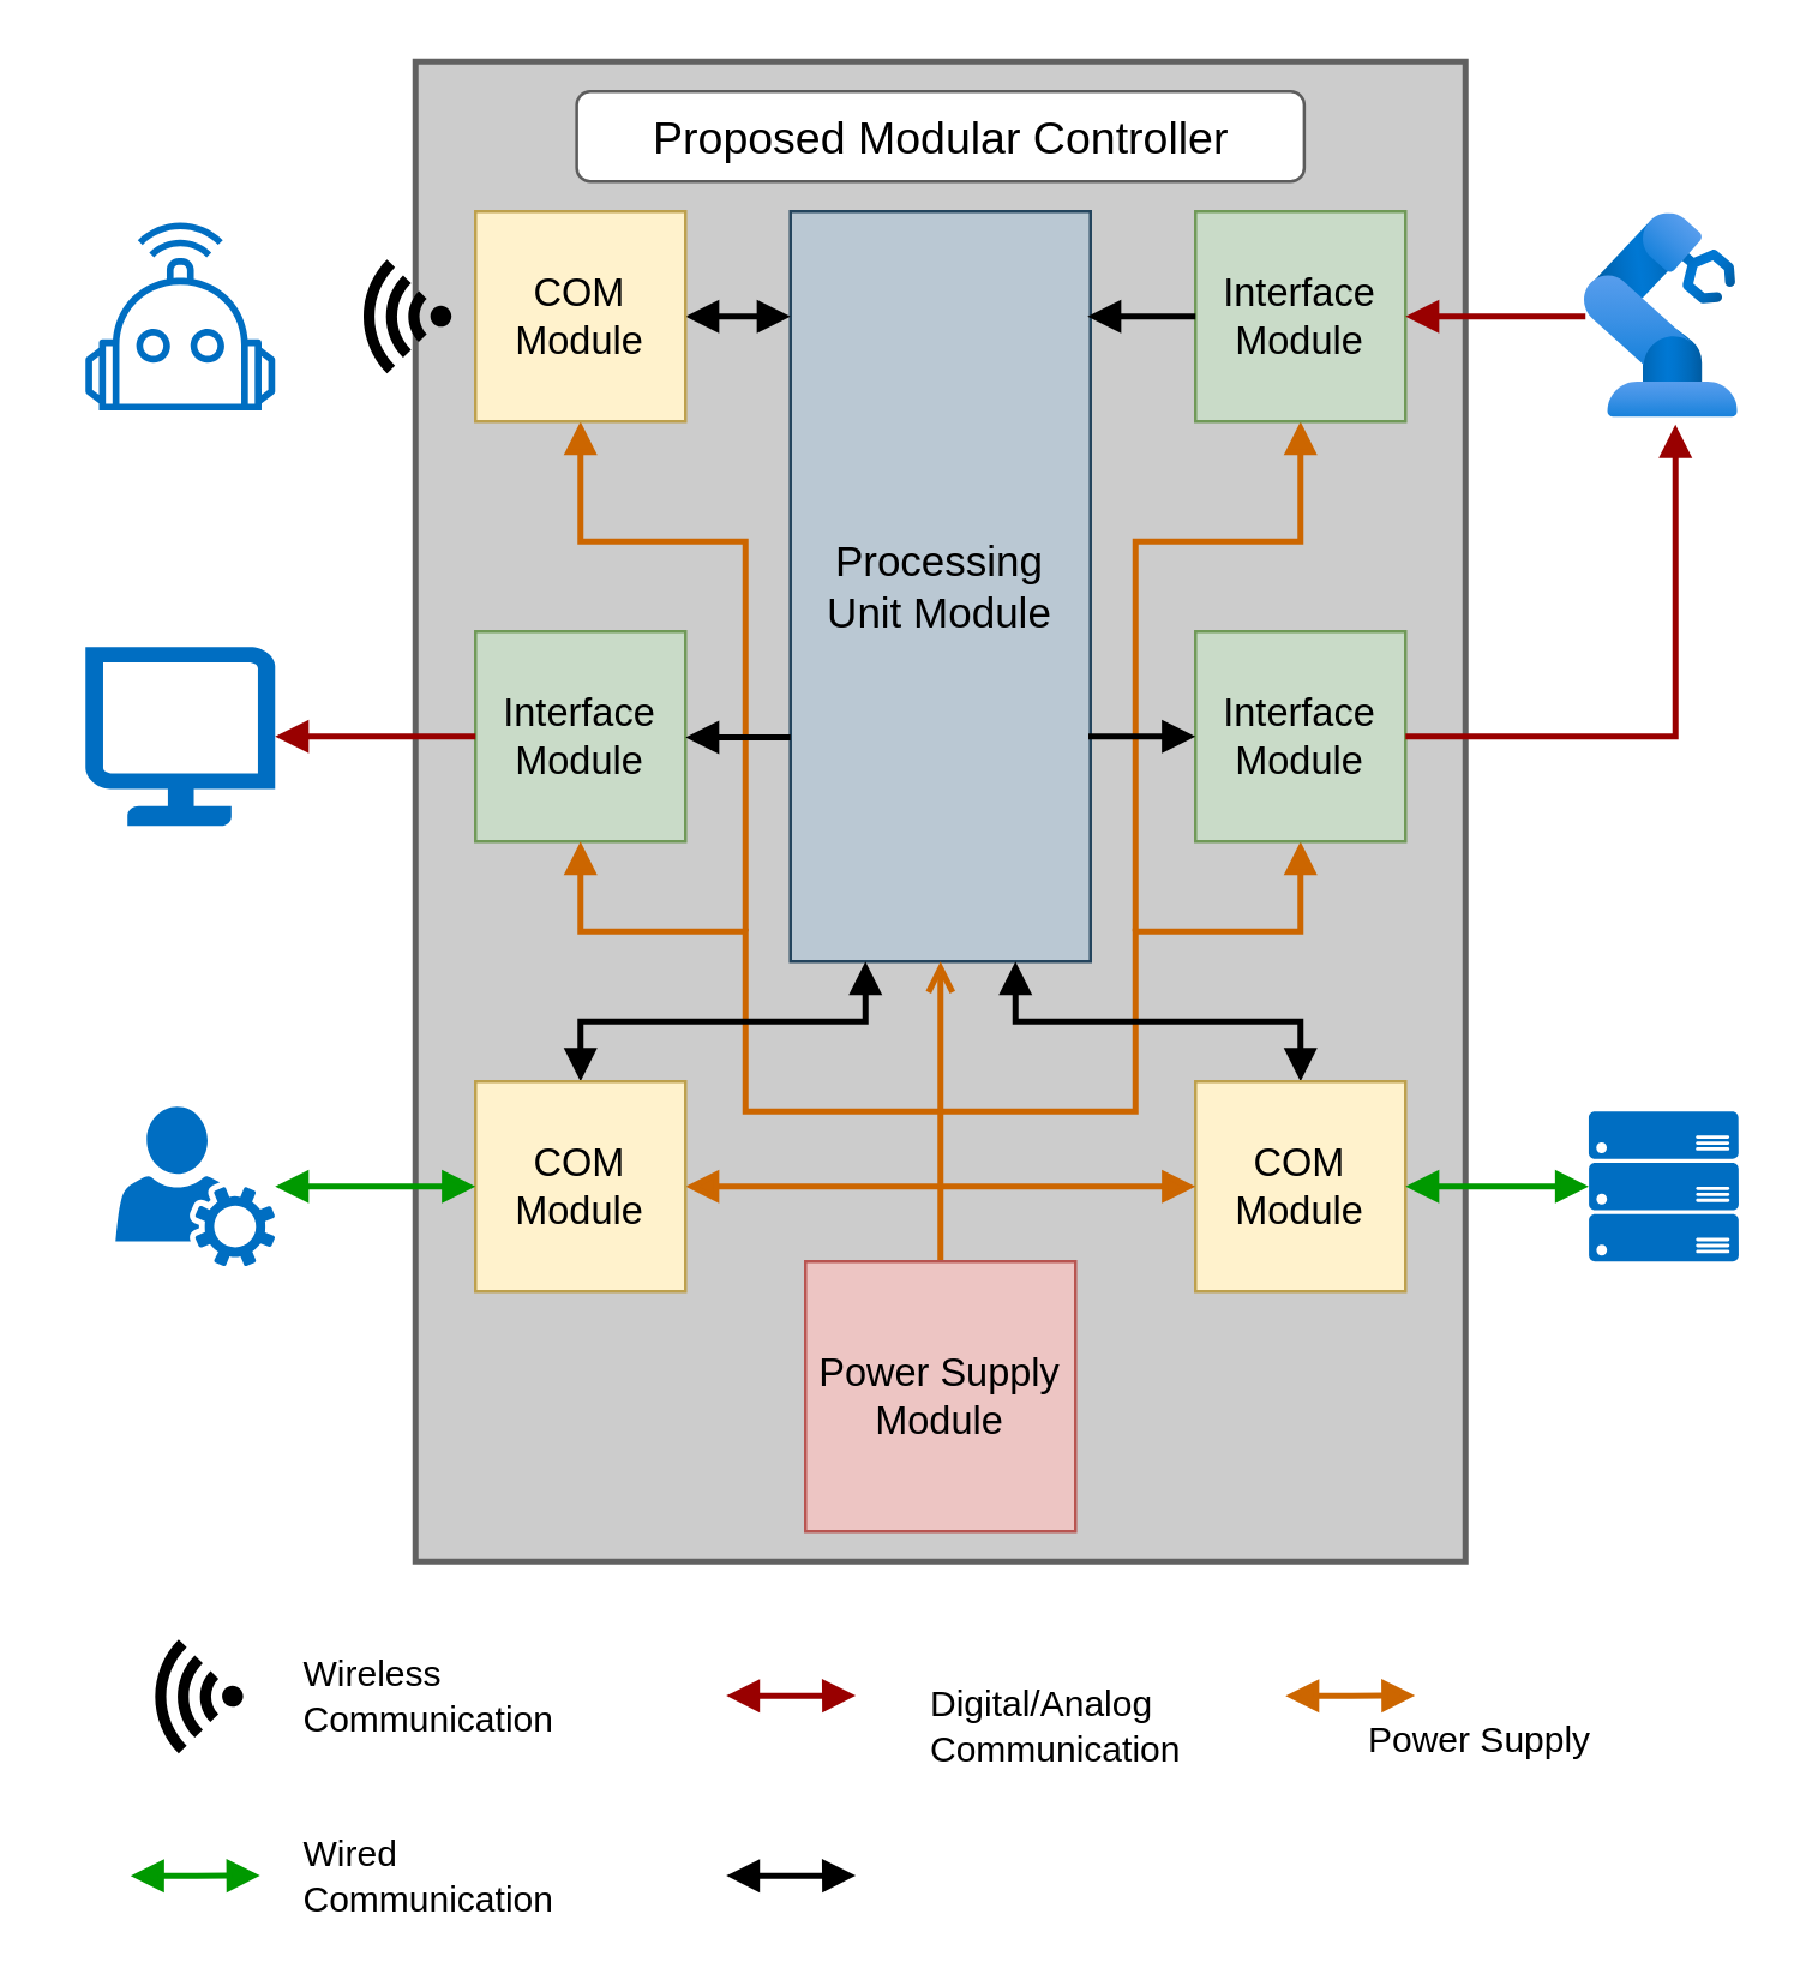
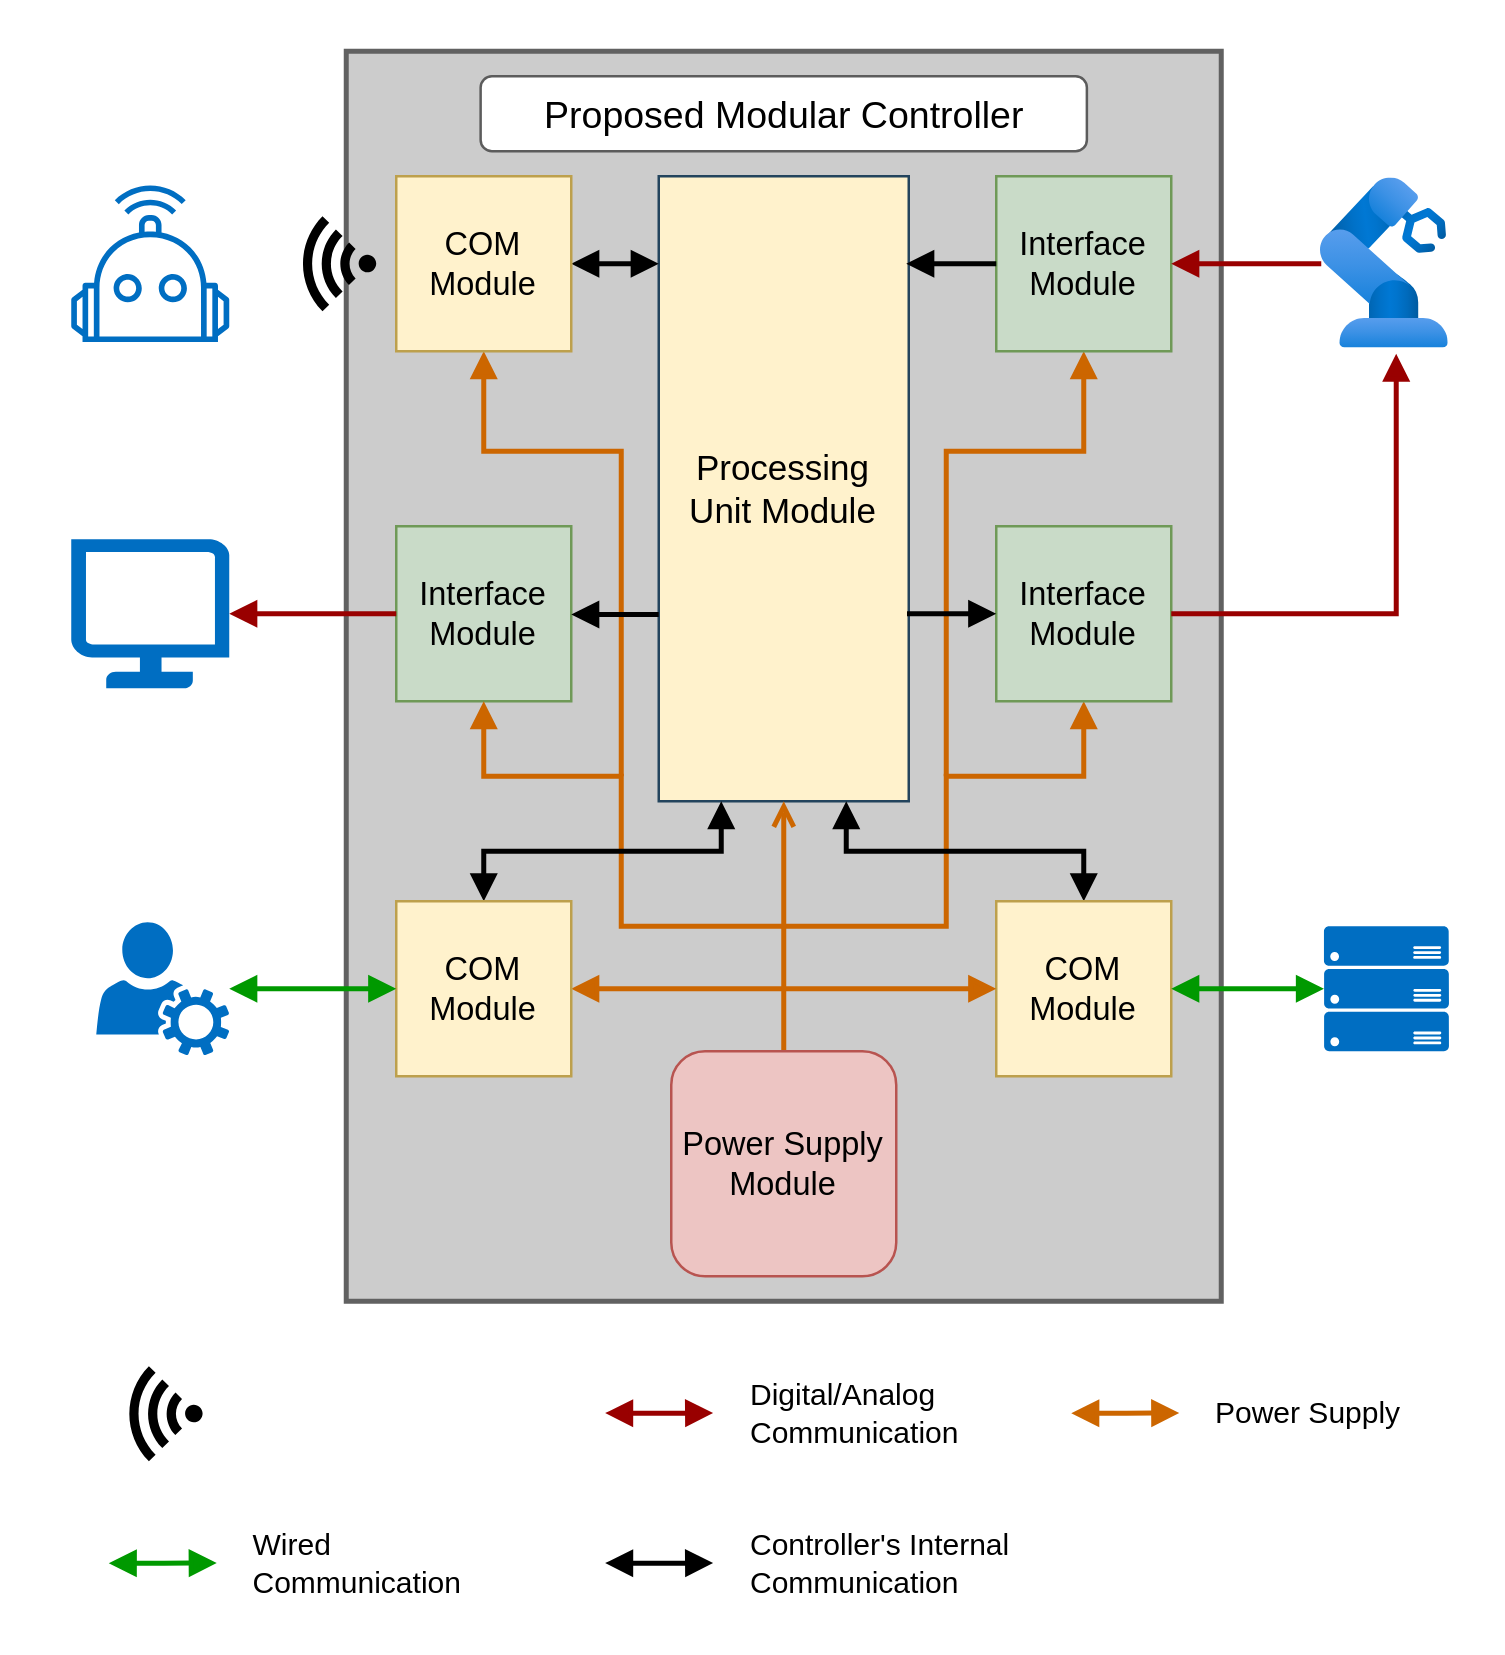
- <mxCell id="3" value="Processing Unit Module" style="rounded=0;whiteSpace=wrap;html=1;fillColor=#bac8d3;strokeColor=#23445d;fontSize=14;" vertex="1" parent="1"><mxGeometry x="263" y="70" width="100" height="250" as="geometry" /></mxCell>
+ <mxCell id="3" value="Processing Unit Module" style="rounded=0;whiteSpace=wrap;html=1;fillColor=#fff2cc;strokeColor=#23445d;fontSize=14;" vertex="1" parent="1"><mxGeometry x="263" y="70" width="100" height="250" as="geometry" /></mxCell>
- <mxCell id="18" value="Power Supply Module" style="rounded=0;whiteSpace=wrap;html=1;fillColor=#EDC5C3;strokeColor=#b85450;fontSize=13;" vertex="1" parent="1"><mxGeometry x="268" y="420" width="90" height="90" as="geometry" /></mxCell>
+ <mxCell id="18" value="Power Supply Module" style="whiteSpace=wrap;html=1;fillColor=#EDC5C3;strokeColor=#b85450;fontSize=13;rounded=1;" vertex="1" parent="1"><mxGeometry x="268" y="420" width="90" height="90" as="geometry" /></mxCell>
- <mxCell id="34" value="Wireless Communication" style="text;html=1;align=left;verticalAlign=middle;whiteSpace=wrap;rounded=0;" vertex="1" parent="1"><mxGeometry x="99.1" y="550" width="86.8" height="30" as="geometry" /></mxCell>
- <mxCell id="38" value="Digital/Analog Communication" style="text;html=1;align=left;verticalAlign=middle;whiteSpace=wrap;rounded=0;" vertex="1" parent="1"><mxGeometry x="307.65" y="560" width="86.8" height="30" as="geometry" /></mxCell>
+ <mxCell id="38" value="Digital/Analog Communication" style="text;html=1;align=left;verticalAlign=middle;whiteSpace=wrap;rounded=0;" vertex="1" parent="1"><mxGeometry x="297.65" y="550" width="86.8" height="30" as="geometry" /></mxCell>
- <mxCell id="42" value="Power Supply" style="text;html=1;align=left;verticalAlign=middle;whiteSpace=wrap;rounded=0;" vertex="1" parent="1"><mxGeometry x="454.1" y="565" width="86.8" height="30" as="geometry" /></mxCell>
+ <mxCell id="42" value="Power Supply" style="text;html=1;align=left;verticalAlign=middle;whiteSpace=wrap;rounded=0;" vertex="1" parent="1"><mxGeometry x="484.1" y="550" width="86.8" height="30" as="geometry" /></mxCell>
+ <mxCell id="40" value="Controller's Internal Communication" style="text;html=1;align=left;verticalAlign=middle;whiteSpace=wrap;rounded=0;" vertex="1" parent="1"><mxGeometry x="297.65" y="610" width="110.35" height="30" as="geometry" /></mxCell>
